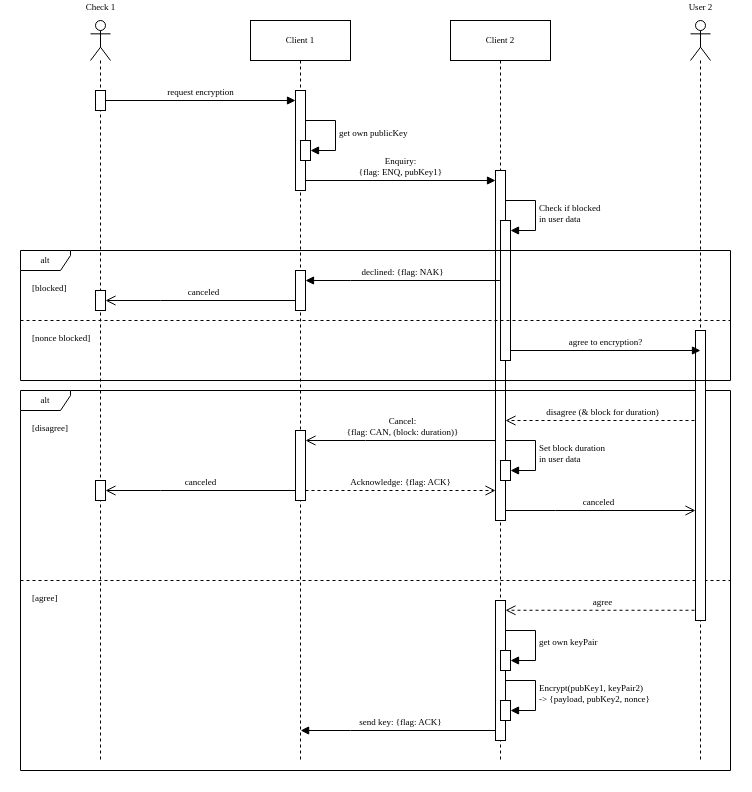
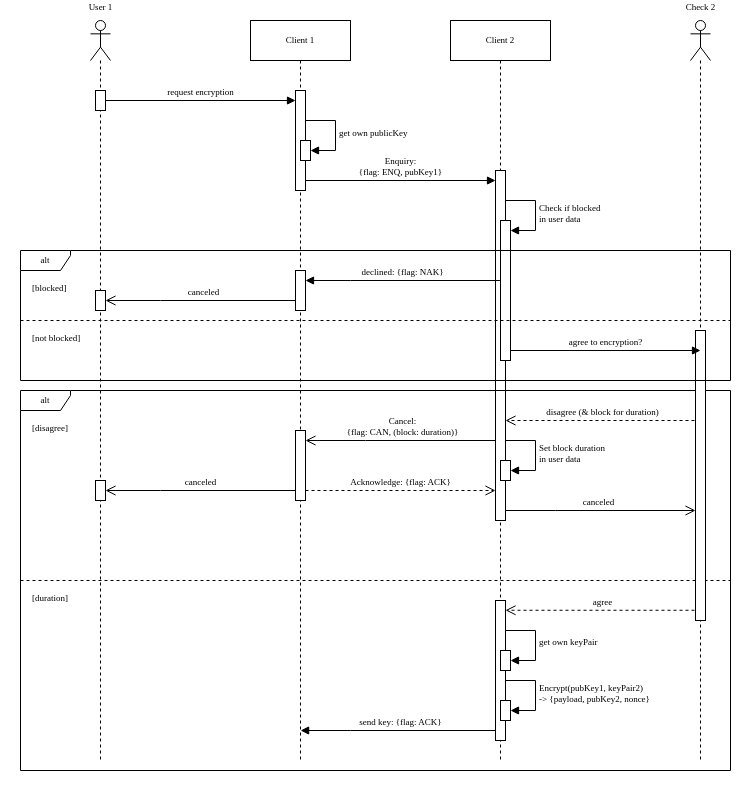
- <mxCell id="27" value="&lt;font style=&quot;font-size: 9px;&quot;&gt;Check 1&lt;/font&gt;" style="shape=umlLifeline;perimeter=lifelinePerimeter;whiteSpace=wrap;html=1;container=1;dropTarget=0;collapsible=0;recursiveResize=0;outlineConnect=0;portConstraint=eastwest;newEdgeStyle={&quot;curved&quot;:0,&quot;rounded&quot;:0};participant=umlActor;&#10;verticalLabelPosition=top;verticalAlign=top;spacingTop=-25;fontSize=9;fontFamily=Lucida Console;whiteSpace=nowrap;labelBackgroundColor=none;" parent="1" vertex="1"><mxGeometry x="90" y="20" width="20" height="740" as="geometry" /></mxCell>
+ <mxCell id="27" value="&lt;font style=&quot;font-size: 9px;&quot;&gt;User 1&lt;/font&gt;" style="shape=umlLifeline;perimeter=lifelinePerimeter;whiteSpace=wrap;html=1;container=1;dropTarget=0;collapsible=0;recursiveResize=0;outlineConnect=0;portConstraint=eastwest;newEdgeStyle={&quot;curved&quot;:0,&quot;rounded&quot;:0};participant=umlActor;&#10;verticalLabelPosition=top;verticalAlign=top;spacingTop=-25;fontSize=9;fontFamily=Lucida Console;whiteSpace=nowrap;labelBackgroundColor=none;" parent="1" vertex="1"><mxGeometry x="90" y="20" width="20" height="740" as="geometry" /></mxCell>
- <mxCell id="30" value="User 2" style="shape=umlLifeline;perimeter=lifelinePerimeter;whiteSpace=wrap;html=1;container=1;dropTarget=0;collapsible=0;recursiveResize=0;outlineConnect=0;portConstraint=eastwest;newEdgeStyle={&quot;curved&quot;:0,&quot;rounded&quot;:0};participant=umlActor;&#10;verticalLabelPosition=top;verticalAlign=top;spacingTop=-25;fontSize=9;fontFamily=Lucida Console;whiteSpace=nowrap;labelBackgroundColor=none;" parent="1" vertex="1"><mxGeometry x="690" y="20" width="20" height="740" as="geometry" /></mxCell>
+ <mxCell id="30" value="Check 2" style="shape=umlLifeline;perimeter=lifelinePerimeter;whiteSpace=wrap;html=1;container=1;dropTarget=0;collapsible=0;recursiveResize=0;outlineConnect=0;portConstraint=eastwest;newEdgeStyle={&quot;curved&quot;:0,&quot;rounded&quot;:0};participant=umlActor;&#10;verticalLabelPosition=top;verticalAlign=top;spacingTop=-25;fontSize=9;fontFamily=Lucida Console;whiteSpace=nowrap;labelBackgroundColor=none;" parent="1" vertex="1"><mxGeometry x="690" y="20" width="20" height="740" as="geometry" /></mxCell>
- <mxCell id="36" value="[nonce blocked]" style="line;strokeWidth=1;dashed=1;labelPosition=center;verticalLabelPosition=bottom;align=left;verticalAlign=middle;spacingLeft=10;spacingTop=-5;html=1;whiteSpace=wrap;rounded=0;fontFamily=Lucida Console;fontSize=9;fontColor=default;fillColor=none;gradientColor=none;movable=1;resizable=1;rotatable=1;deletable=1;editable=1;locked=0;connectable=1;labelBackgroundColor=none;" vertex="1" parent="34"><mxGeometry y="60" width="710" height="20" as="geometry" /></mxCell>
+ <mxCell id="36" value="[not blocked]" style="line;strokeWidth=1;dashed=1;labelPosition=center;verticalLabelPosition=bottom;align=left;verticalAlign=middle;spacingLeft=10;spacingTop=-5;html=1;whiteSpace=wrap;rounded=0;fontFamily=Lucida Console;fontSize=9;fontColor=default;fillColor=none;gradientColor=none;movable=1;resizable=1;rotatable=1;deletable=1;editable=1;locked=0;connectable=1;labelBackgroundColor=none;" vertex="1" parent="34"><mxGeometry y="60" width="710" height="20" as="geometry" /></mxCell>
- <mxCell id="25" value="[agree]" style="line;strokeWidth=1;dashed=1;labelPosition=center;verticalLabelPosition=bottom;align=left;verticalAlign=middle;spacingLeft=10;spacingTop=-5;html=1;whiteSpace=wrap;rounded=0;fontFamily=Lucida Console;fontSize=9;fontColor=default;fillColor=none;gradientColor=none;movable=1;resizable=1;rotatable=1;deletable=1;editable=1;locked=0;connectable=1;labelBackgroundColor=none;" parent="23" vertex="1"><mxGeometry y="180" width="710" height="20" as="geometry" /></mxCell>
+ <mxCell id="25" value="[duration]" style="line;strokeWidth=1;dashed=1;labelPosition=center;verticalLabelPosition=bottom;align=left;verticalAlign=middle;spacingLeft=10;spacingTop=-5;html=1;whiteSpace=wrap;rounded=0;fontFamily=Lucida Console;fontSize=9;fontColor=default;fillColor=none;gradientColor=none;movable=1;resizable=1;rotatable=1;deletable=1;editable=1;locked=0;connectable=1;labelBackgroundColor=none;" parent="23" vertex="1"><mxGeometry y="180" width="710" height="20" as="geometry" /></mxCell>
